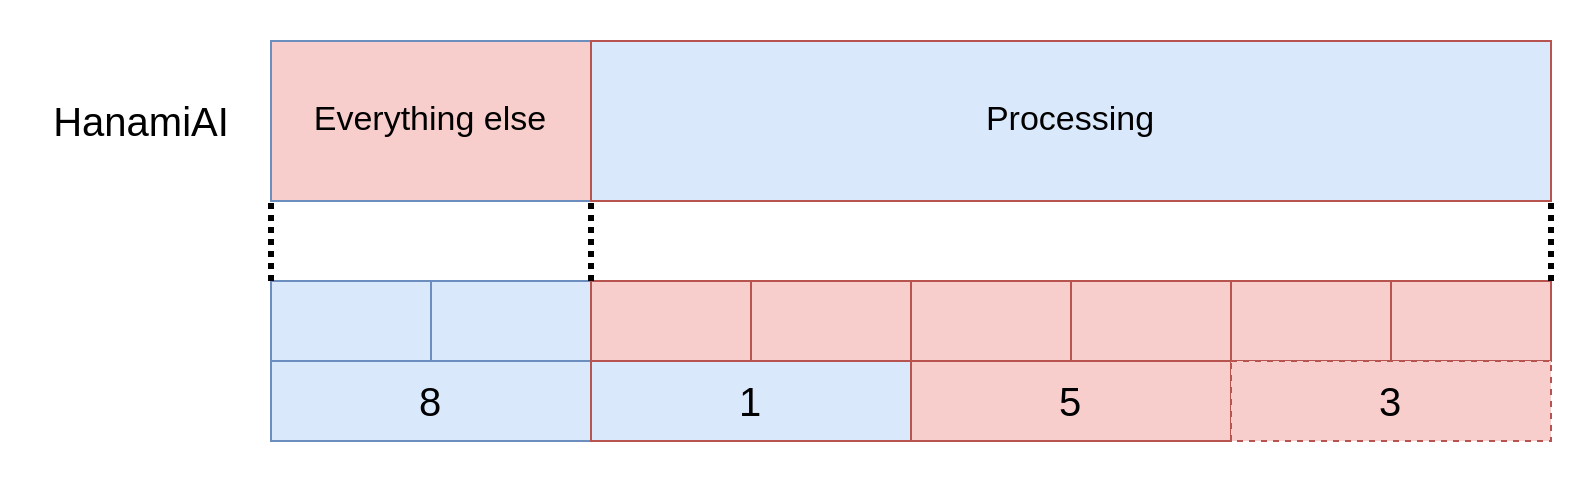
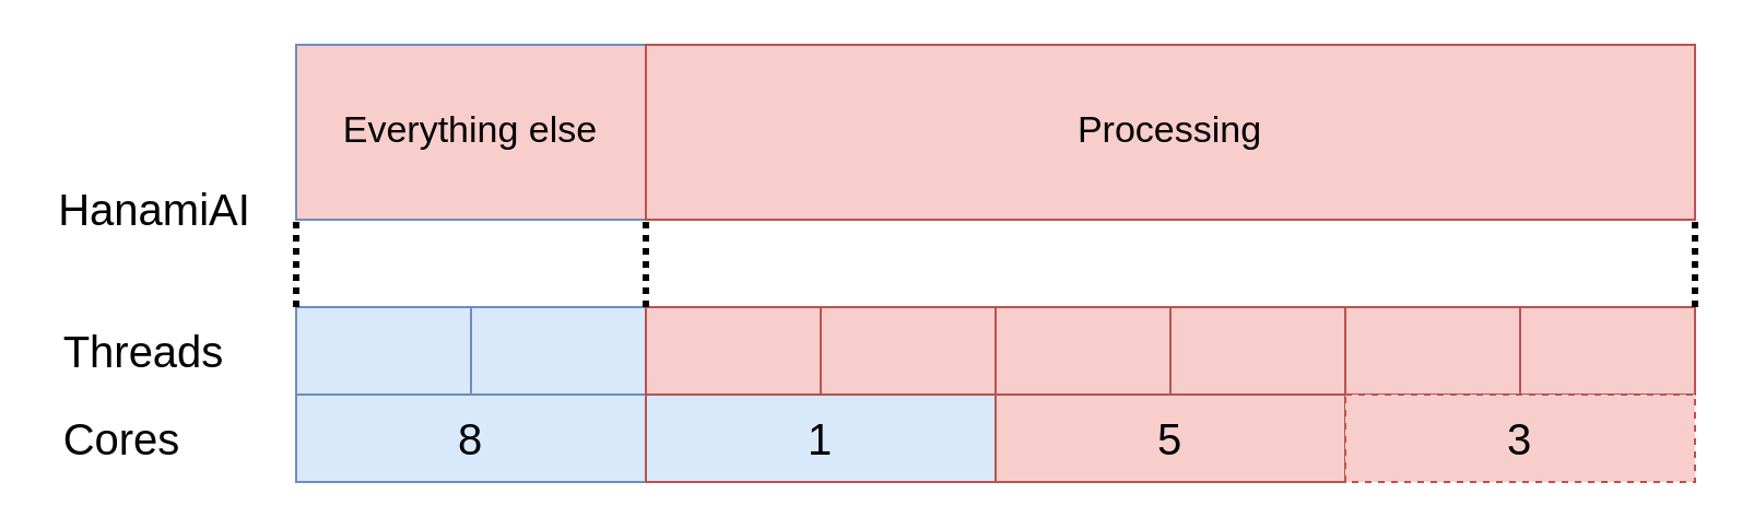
- <mxCell id="21" value="HanamiAI" style="text;html=1;align=center;verticalAlign=middle;resizable=0;points=[];autosize=1;fontSize=20;" parent="1" vertex="1"><mxGeometry x="20" y="45" width="100" height="30" as="geometry" /></mxCell>
+ <mxCell id="21" value="HanamiAI" style="text;html=1;align=center;verticalAlign=middle;resizable=0;points=[];autosize=1;fontSize=20;" parent="1" vertex="1"><mxGeometry x="20" y="80" width="100" height="30" as="geometry" /></mxCell>
- <mxCell id="17" value="Processing" style="rounded=0;whiteSpace=wrap;html=1;fillColor=#dae8fc;strokeColor=#b85450;strokeWidth=1;fontSize=17;" parent="1" vertex="1"><mxGeometry x="295" y="20" width="480" height="80" as="geometry" /></mxCell>
+ <mxCell id="17" value="Processing" style="rounded=0;whiteSpace=wrap;html=1;fillColor=#f8cecc;strokeColor=#b85450;strokeWidth=1;fontSize=17;" parent="1" vertex="1"><mxGeometry x="295" y="20" width="480" height="80" as="geometry" /></mxCell>
+ <mxCell id="5" value="Threads" style="text;html=1;align=center;verticalAlign=middle;resizable=0;points=[];autosize=1;fontSize=20;" parent="1" vertex="1"><mxGeometry x="20" y="145" width="90" height="30" as="geometry" /></mxCell>
+ <mxCell id="4" value="Cores" style="text;html=1;align=center;verticalAlign=middle;resizable=0;points=[];autosize=1;fontSize=20;" parent="1" vertex="1"><mxGeometry x="20" y="185" width="70" height="30" as="geometry" /></mxCell>
